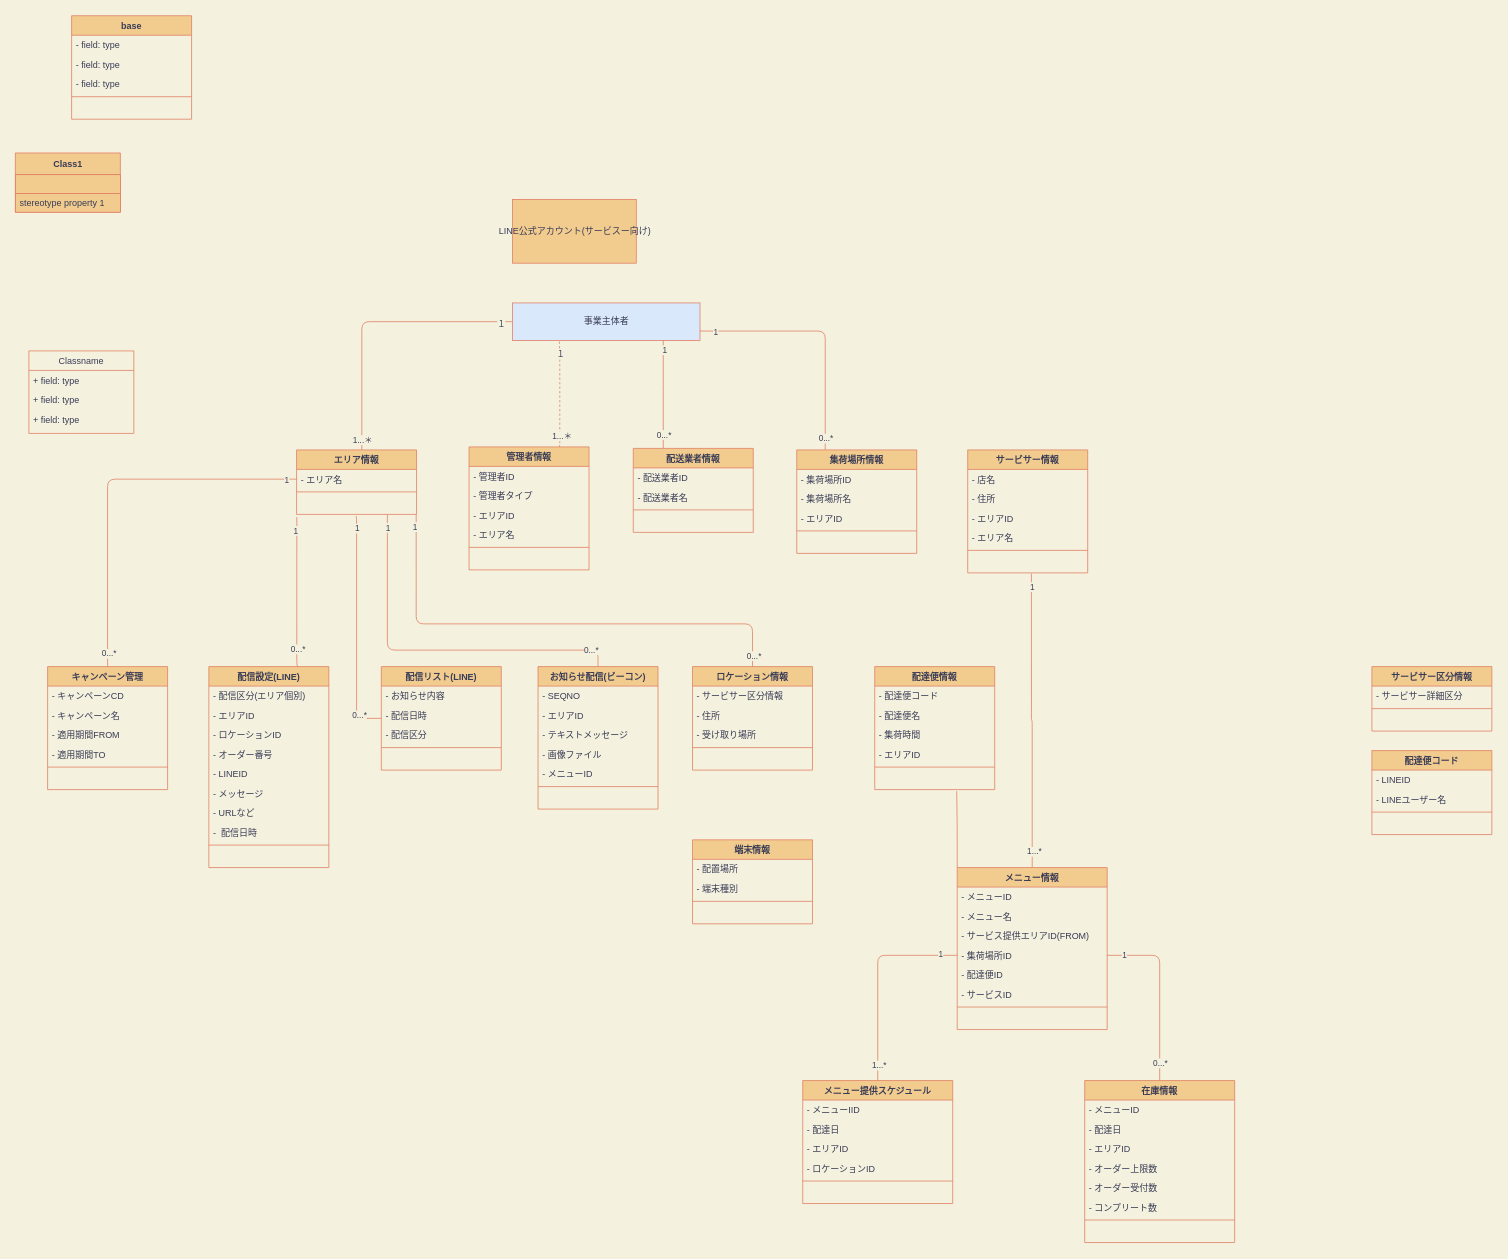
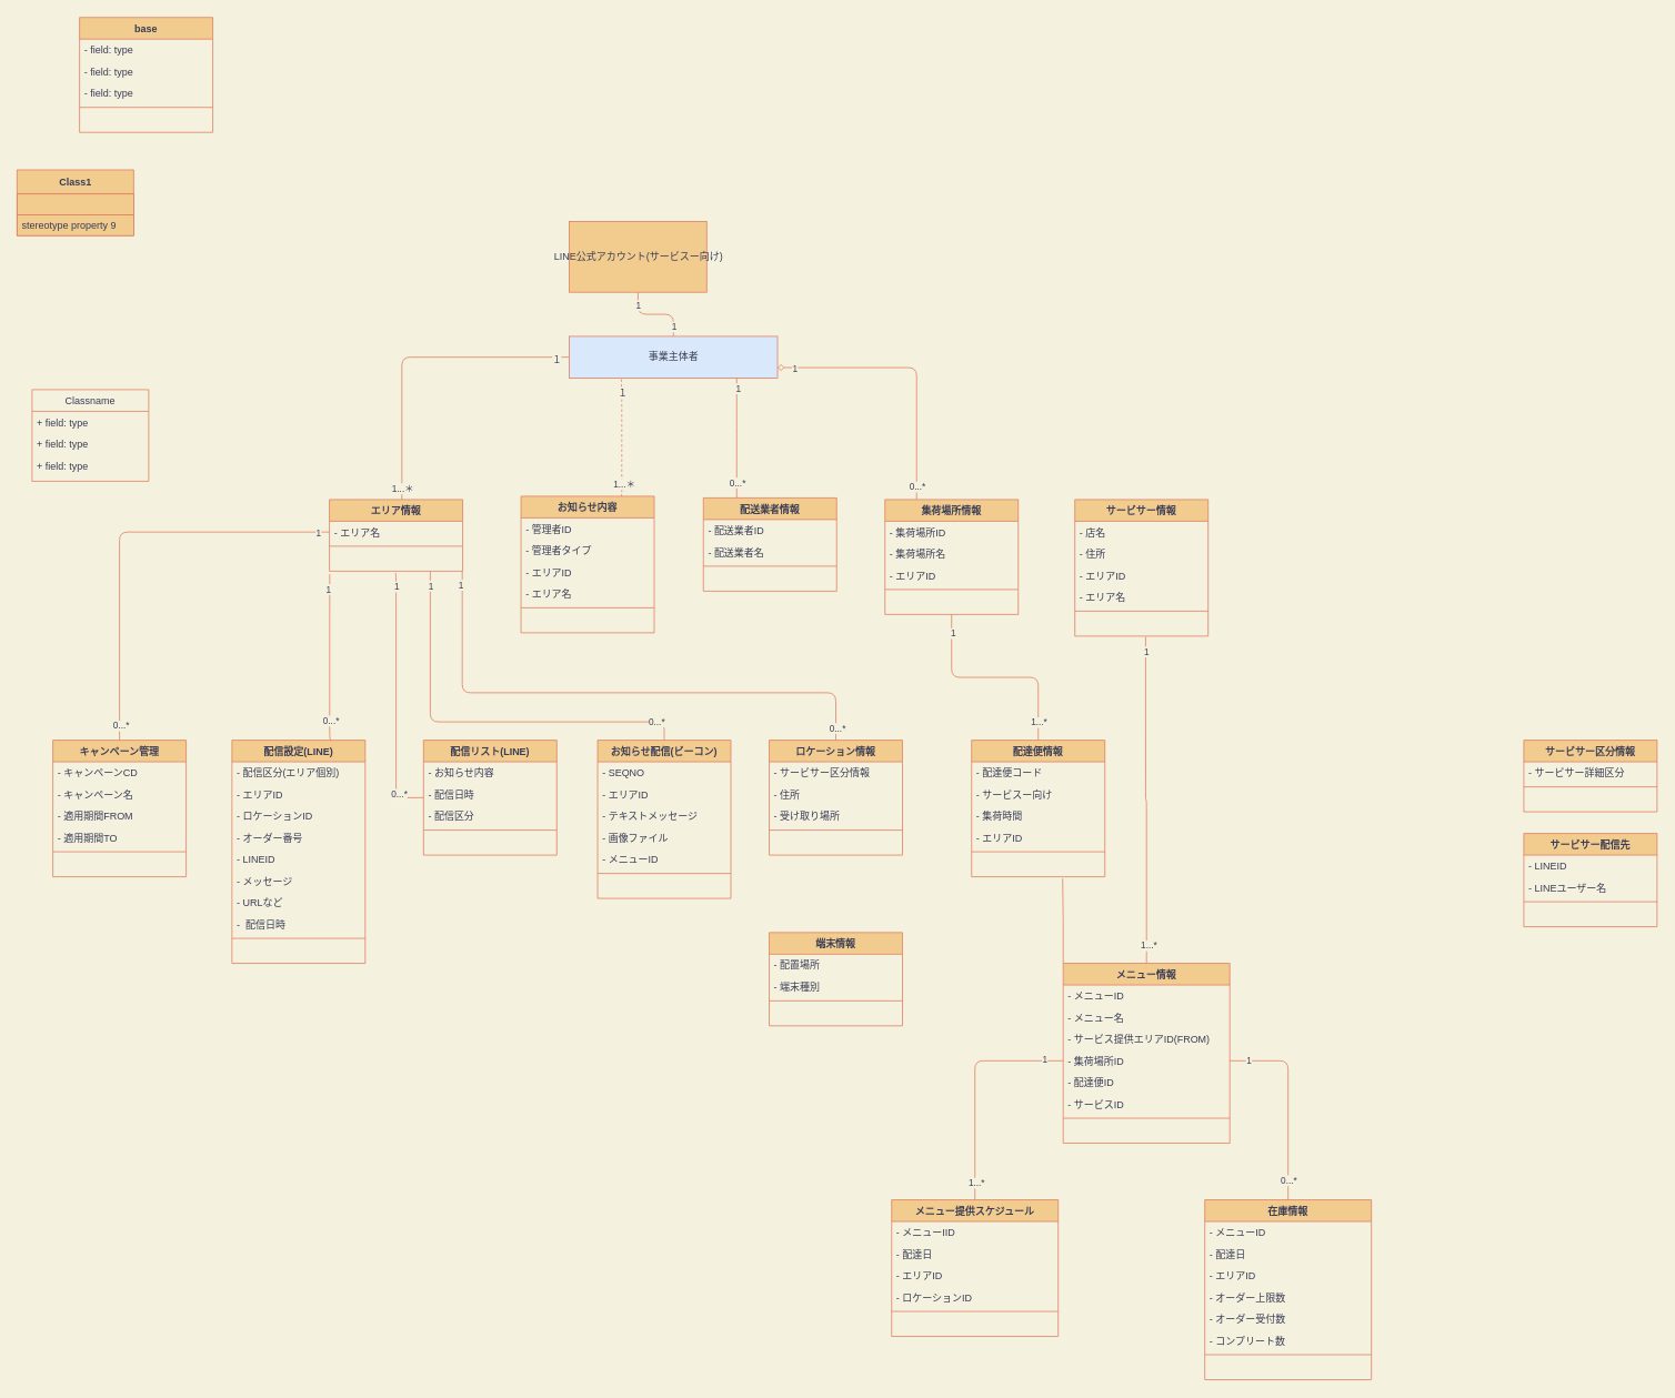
- <mxCell id="162" value="stereotype property 1" style="text;html=1;strokeColor=#E07A5F;fillColor=#F2CC8F;align=left;verticalAlign=middle;spacingLeft=4;spacingRight=4;overflow=hidden;rotatable=0;points=[[0,0.5],[1,0.5]];portConstraint=eastwest;fontColor=#393C56;" parent="160" vertex="1"><mxGeometry y="54" width="140" height="25" as="geometry" /></mxCell>
+ <mxCell id="162" value="stereotype property 9" style="text;html=1;strokeColor=#E07A5F;fillColor=#F2CC8F;align=left;verticalAlign=middle;spacingLeft=4;spacingRight=4;overflow=hidden;rotatable=0;points=[[0,0.5],[1,0.5]];portConstraint=eastwest;fontColor=#393C56;" parent="160" vertex="1"><mxGeometry y="54" width="140" height="25" as="geometry" /></mxCell>
+ <mxCell id="149" style="edgeStyle=orthogonalEdgeStyle;curved=0;rounded=1;sketch=0;orthogonalLoop=1;jettySize=auto;html=1;entryX=0.5;entryY=1;entryDx=0;entryDy=0;fontColor=#393C56;strokeColor=#E07A5F;fillColor=#F2CC8F;endSize=6;endArrow=none;endFill=0;labelBackgroundColor=#F4F1DE;" parent="1" source="152" target="153" edge="1"><mxGeometry relative="1" as="geometry" /></mxCell>
+ <mxCell id="150" value="1" style="edgeLabel;html=1;align=center;verticalAlign=middle;resizable=0;points=[];fontColor=#393C56;labelBackgroundColor=#F4F1DE;" parent="149" vertex="1" connectable="0"><mxGeometry x="0.682" relative="1" as="geometry"><mxPoint as="offset" /></mxGeometry></mxCell>
+ <mxCell id="151" value="1" style="edgeLabel;html=1;align=center;verticalAlign=middle;resizable=0;points=[];fontColor=#393C56;labelBackgroundColor=#F4F1DE;" parent="149" vertex="1" connectable="0"><mxGeometry x="-0.748" relative="1" as="geometry"><mxPoint as="offset" /></mxGeometry></mxCell>
- <mxCell id="85" style="edgeStyle=orthogonalEdgeStyle;curved=0;rounded=1;sketch=0;orthogonalLoop=1;jettySize=auto;html=1;entryX=1;entryY=0.75;entryDx=0;entryDy=0;fontColor=#393C56;endArrow=none;endFill=0;endSize=6;strokeColor=#E07A5F;fillColor=#F2CC8F;labelBackgroundColor=#F4F1DE;" parent="1" source="88" target="152" edge="1"><mxGeometry relative="1" as="geometry"><Array as="points"><mxPoint x="1100" y="441" /></Array></mxGeometry></mxCell>
+ <mxCell id="85" style="edgeStyle=orthogonalEdgeStyle;curved=0;rounded=1;sketch=0;orthogonalLoop=1;jettySize=auto;html=1;entryX=1;entryY=0.75;entryDx=0;entryDy=0;fontColor=#393C56;endArrow=diamond;endFill=0;endSize=6;strokeColor=#E07A5F;fillColor=#F2CC8F;labelBackgroundColor=#F4F1DE;" parent="1" source="88" target="152" edge="1"><mxGeometry relative="1" as="geometry"><Array as="points"><mxPoint x="1100" y="441" /></Array></mxGeometry></mxCell>
- <mxCell id="60" value="管理者情報" style="swimlane;fontStyle=1;align=center;verticalAlign=top;childLayout=stackLayout;horizontal=1;startSize=26;horizontalStack=0;resizeParent=1;resizeParentMax=0;resizeLast=0;collapsible=1;marginBottom=0;fontColor=#393C56;strokeColor=#E07A5F;fillColor=#F2CC8F;" parent="1" vertex="1"><mxGeometry x="625" y="595" width="160" height="164" as="geometry" /></mxCell>
+ <mxCell id="60" value="お知らせ内容" style="swimlane;fontStyle=1;align=center;verticalAlign=top;childLayout=stackLayout;horizontal=1;startSize=26;horizontalStack=0;resizeParent=1;resizeParentMax=0;resizeLast=0;collapsible=1;marginBottom=0;fontColor=#393C56;strokeColor=#E07A5F;fillColor=#F2CC8F;" parent="1" vertex="1"><mxGeometry x="625" y="595" width="160" height="164" as="geometry" /></mxCell>
+ <mxCell id="94" style="edgeStyle=orthogonalEdgeStyle;curved=0;rounded=1;sketch=0;orthogonalLoop=1;jettySize=auto;html=1;fontColor=#393C56;endArrow=none;endFill=0;endSize=6;strokeColor=#E07A5F;fillColor=#F2CC8F;labelBackgroundColor=#F4F1DE;" parent="1" source="97" target="88" edge="1"><mxGeometry relative="1" as="geometry" /></mxCell>
+ <mxCell id="95" value="1" style="edgeLabel;html=1;align=center;verticalAlign=middle;resizable=0;points=[];fontColor=#393C56;labelBackgroundColor=#F4F1DE;" parent="94" vertex="1" connectable="0"><mxGeometry x="0.838" y="-1" relative="1" as="geometry"><mxPoint y="1" as="offset" /></mxGeometry></mxCell>
+ <mxCell id="96" value="1...*" style="edgeLabel;html=1;align=center;verticalAlign=middle;resizable=0;points=[];fontColor=#393C56;labelBackgroundColor=#F4F1DE;" parent="94" vertex="1" connectable="0"><mxGeometry x="-0.828" relative="1" as="geometry"><mxPoint as="offset" /></mxGeometry></mxCell>
- <mxCell id="99" value="- 配達便名" style="text;strokeColor=none;fillColor=none;align=left;verticalAlign=top;spacingLeft=4;spacingRight=4;overflow=hidden;rotatable=0;points=[[0,0.5],[1,0.5]];portConstraint=eastwest;fontColor=#393C56;" parent="97" vertex="1"><mxGeometry y="52" width="160" height="26" as="geometry" /></mxCell>
+ <mxCell id="99" value="- サービスー向け" style="text;strokeColor=none;fillColor=none;align=left;verticalAlign=top;spacingLeft=4;spacingRight=4;overflow=hidden;rotatable=0;points=[[0,0.5],[1,0.5]];portConstraint=eastwest;fontColor=#393C56;" parent="97" vertex="1"><mxGeometry y="52" width="160" height="26" as="geometry" /></mxCell>
- <mxCell id="144" value="配達便コード" style="swimlane;fontStyle=1;align=center;verticalAlign=top;childLayout=stackLayout;horizontal=1;startSize=26;horizontalStack=0;resizeParent=1;resizeParentMax=0;resizeLast=0;collapsible=1;marginBottom=0;fontColor=#393C56;strokeColor=#E07A5F;fillColor=#F2CC8F;" parent="1" vertex="1"><mxGeometry x="1829" y="1000" width="160" height="112" as="geometry" /></mxCell>
+ <mxCell id="144" value="サービサー配信先" style="swimlane;fontStyle=1;align=center;verticalAlign=top;childLayout=stackLayout;horizontal=1;startSize=26;horizontalStack=0;resizeParent=1;resizeParentMax=0;resizeLast=0;collapsible=1;marginBottom=0;fontColor=#393C56;strokeColor=#E07A5F;fillColor=#F2CC8F;" parent="1" vertex="1"><mxGeometry x="1829" y="1000" width="160" height="112" as="geometry" /></mxCell>
